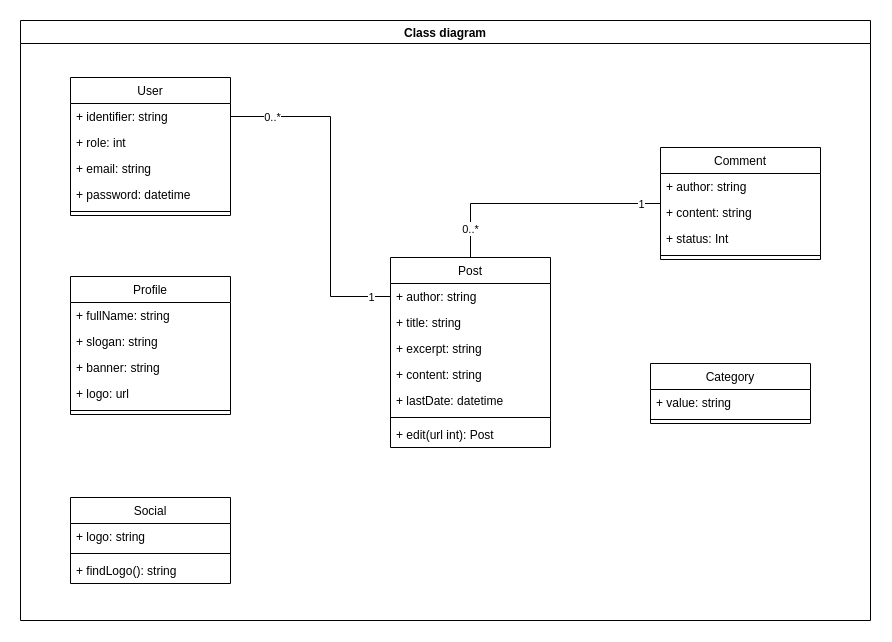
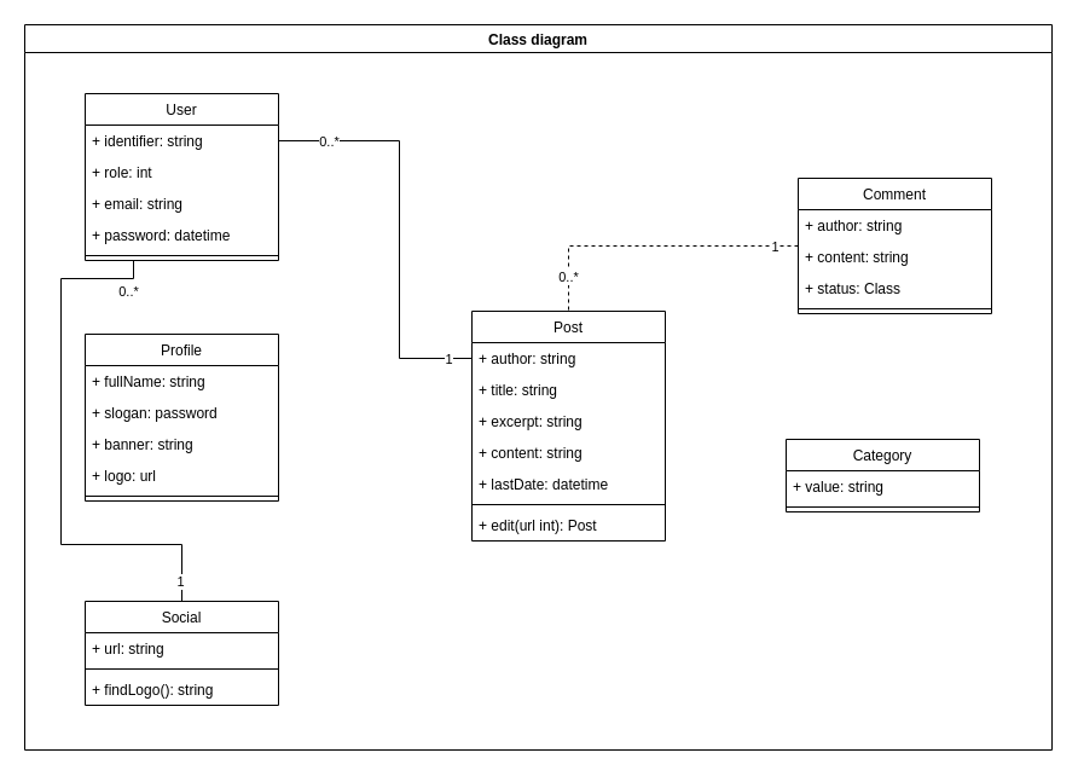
- <mxCell id="35" value="" style="endArrow=none;html=1;rounded=0;edgeStyle=orthogonalEdgeStyle;entryX=0.5;entryY=0;entryDx=0;entryDy=0;" edge="1" parent="2" source="13" target="27"><mxGeometry width="50" height="50" relative="1" as="geometry"><mxPoint x="580" y="452" as="sourcePoint" /><mxPoint x="420" y="217" as="targetPoint" /></mxGeometry></mxCell>
+ <mxCell id="35" value="" style="endArrow=none;html=1;rounded=0;edgeStyle=orthogonalEdgeStyle;entryX=0.5;entryY=0;entryDx=0;entryDy=0;dashed=1;" edge="1" parent="2" source="13" target="27"><mxGeometry width="50" height="50" relative="1" as="geometry"><mxPoint x="580" y="452" as="sourcePoint" /><mxPoint x="420" y="217" as="targetPoint" /></mxGeometry></mxCell>
- <mxCell id="16" value="+ status: Int" style="text;align=left;verticalAlign=top;spacingLeft=4;spacingRight=4;overflow=hidden;rotatable=0;points=[[0,0.5],[1,0.5]];portConstraint=eastwest;rounded=0;shadow=0;html=0;" vertex="1" parent="13"><mxGeometry y="78" width="160" height="26" as="geometry" /></mxCell>
+ <mxCell id="16" value="+ status: Class" style="text;align=left;verticalAlign=top;spacingLeft=4;spacingRight=4;overflow=hidden;rotatable=0;points=[[0,0.5],[1,0.5]];portConstraint=eastwest;rounded=0;shadow=0;html=0;" vertex="1" parent="13"><mxGeometry y="78" width="160" height="26" as="geometry" /></mxCell>
- <mxCell id="23" value="+ slogan: string" style="text;align=left;verticalAlign=top;spacingLeft=4;spacingRight=4;overflow=hidden;rotatable=0;points=[[0,0.5],[1,0.5]];portConstraint=eastwest;rounded=0;shadow=0;html=0;" parent="21" vertex="1"><mxGeometry y="52" width="160" height="26" as="geometry" /></mxCell>
+ <mxCell id="23" value="+ slogan: password" style="text;align=left;verticalAlign=top;spacingLeft=4;spacingRight=4;overflow=hidden;rotatable=0;points=[[0,0.5],[1,0.5]];portConstraint=eastwest;rounded=0;shadow=0;html=0;" parent="21" vertex="1"><mxGeometry y="52" width="160" height="26" as="geometry" /></mxCell>
+ <mxCell id="42" value="" style="endArrow=none;html=1;rounded=0;edgeStyle=orthogonalEdgeStyle;exitX=0.5;exitY=0;exitDx=0;exitDy=0;entryX=0.25;entryY=1;entryDx=0;entryDy=0;" edge="1" parent="2" source="9" target="3"><mxGeometry width="50" height="50" relative="1" as="geometry"><mxPoint x="240" y="494" as="sourcePoint" /><mxPoint x="240" y="353" as="targetPoint" /><Array as="points"><mxPoint x="130" y="430" /><mxPoint x="30" y="430" /><mxPoint x="30" y="210" /><mxPoint x="90" y="210" /></Array></mxGeometry></mxCell>
+ <mxCell id="43" value="1" style="edgeLabel;html=1;align=center;verticalAlign=middle;resizable=0;points=[];" vertex="1" connectable="0" parent="42"><mxGeometry x="-0.884" y="2" relative="1" as="geometry"><mxPoint y="9" as="offset" /></mxGeometry></mxCell>
+ <mxCell id="44" value="0..*" style="edgeLabel;html=1;align=center;verticalAlign=middle;resizable=0;points=[];" vertex="1" connectable="0" parent="42"><mxGeometry x="0.911" y="-1" relative="1" as="geometry"><mxPoint y="9" as="offset" /></mxGeometry></mxCell>
- <mxCell id="10" value="+ logo: string" style="text;align=left;verticalAlign=top;spacingLeft=4;spacingRight=4;overflow=hidden;rotatable=0;points=[[0,0.5],[1,0.5]];portConstraint=eastwest;" parent="9" vertex="1"><mxGeometry y="26" width="160" height="26" as="geometry" /></mxCell>
+ <mxCell id="10" value="+ url: string" style="text;align=left;verticalAlign=top;spacingLeft=4;spacingRight=4;overflow=hidden;rotatable=0;points=[[0,0.5],[1,0.5]];portConstraint=eastwest;" parent="9" vertex="1"><mxGeometry y="26" width="160" height="26" as="geometry" /></mxCell>
